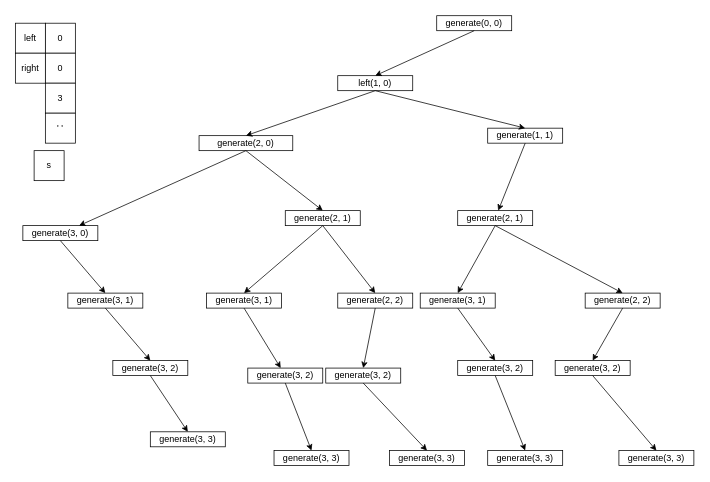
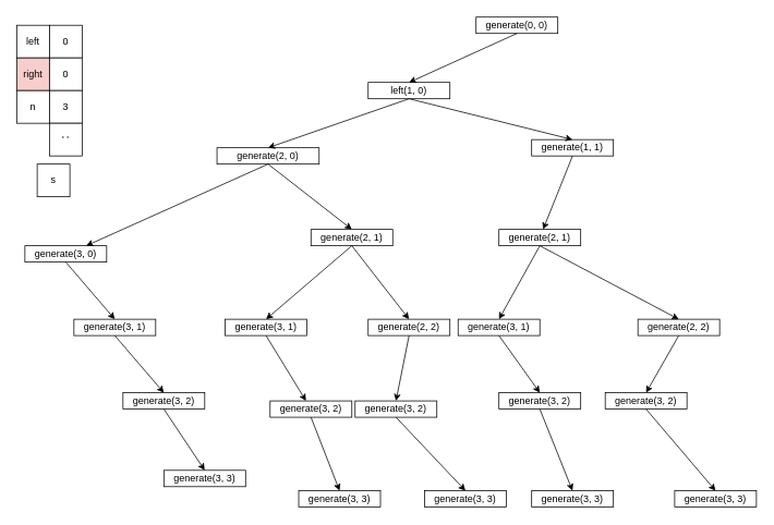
- <mxCell id="3" value="right" style="whiteSpace=wrap;html=1;aspect=fixed;" vertex="1" parent="1"><mxGeometry x="20" y="70" width="40" height="40" as="geometry" /></mxCell>
+ <mxCell id="3" value="right" style="whiteSpace=wrap;html=1;aspect=fixed;fillColor=#f8cecc;" vertex="1" parent="1"><mxGeometry x="20" y="70" width="40" height="40" as="geometry" /></mxCell>
+ <mxCell id="6" value="n" style="whiteSpace=wrap;html=1;aspect=fixed;" vertex="1" parent="1"><mxGeometry x="20" y="110" width="40" height="40" as="geometry" /></mxCell>
